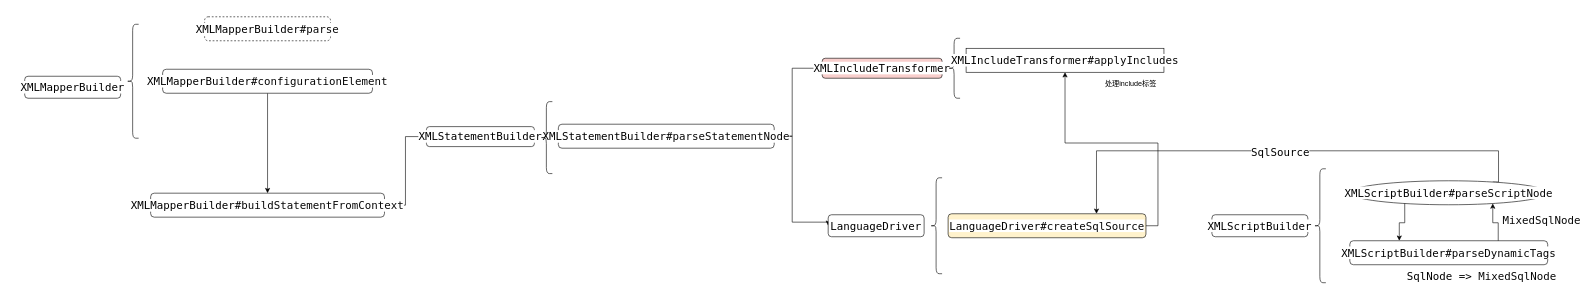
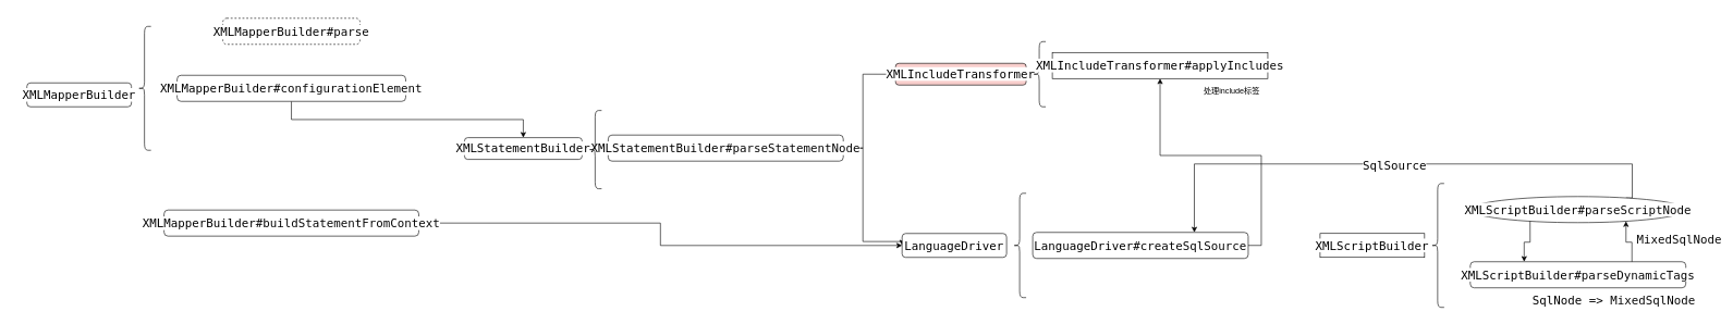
- <mxCell id="3" style="edgeStyle=orthogonalEdgeStyle;rounded=0;orthogonalLoop=1;jettySize=auto;html=1;exitX=0.5;exitY=1;exitDx=0;exitDy=0;entryX=0.5;entryY=0;entryDx=0;entryDy=0;" edge="1" parent="1" source="4" target="6"><mxGeometry relative="1" as="geometry" /></mxCell>
+ <mxCell id="3" style="edgeStyle=orthogonalEdgeStyle;rounded=0;orthogonalLoop=1;jettySize=auto;html=1;exitX=0.5;exitY=1;exitDx=0;exitDy=0;" edge="1" parent="1" source="4" target="14"><mxGeometry relative="1" as="geometry" /></mxCell>
- <mxCell id="5" style="edgeStyle=orthogonalEdgeStyle;rounded=0;orthogonalLoop=1;jettySize=auto;html=1;exitX=1;exitY=0.5;exitDx=0;exitDy=0;entryX=0;entryY=0.5;entryDx=0;entryDy=0;" edge="1" parent="1" source="6" target="14"><mxGeometry relative="1" as="geometry" /></mxCell>
+ <mxCell id="5" style="edgeStyle=orthogonalEdgeStyle;rounded=0;orthogonalLoop=1;jettySize=auto;html=1;exitX=1;exitY=0.5;exitDx=0;exitDy=0;" edge="1" parent="1" source="6" target="18"><mxGeometry relative="1" as="geometry" /></mxCell>
- <mxCell id="20" value="&lt;pre style=&quot;background-color:#ffffff;color:#080808;font-family:'JetBrains Mono',monospace;font-size:13.5pt;&quot;&gt;&lt;pre style=&quot;font-family: &amp;quot;JetBrains Mono&amp;quot;, monospace; font-size: 13.5pt;&quot;&gt;&lt;pre style=&quot;font-size: 13.5pt; font-family: &amp;quot;JetBrains Mono&amp;quot;, monospace;&quot;&gt;&lt;span style=&quot;color: rgb(0, 0, 0);&quot;&gt;LanguageDriver#&lt;/span&gt;createSqlSource&lt;/pre&gt;&lt;/pre&gt;&lt;/pre&gt;" style="rounded=1;whiteSpace=wrap;html=1;fontSize=12;glass=0;strokeWidth=1;shadow=0;fillColor=#fff2cc;" vertex="1" parent="16"><mxGeometry x="220" y="105" width="330" height="40" as="geometry" /></mxCell>
+ <mxCell id="20" value="&lt;pre style=&quot;background-color:#ffffff;color:#080808;font-family:'JetBrains Mono',monospace;font-size:13.5pt;&quot;&gt;&lt;pre style=&quot;font-family: &amp;quot;JetBrains Mono&amp;quot;, monospace; font-size: 13.5pt;&quot;&gt;&lt;pre style=&quot;font-size: 13.5pt; font-family: &amp;quot;JetBrains Mono&amp;quot;, monospace;&quot;&gt;&lt;span style=&quot;color: rgb(0, 0, 0);&quot;&gt;LanguageDriver#&lt;/span&gt;createSqlSource&lt;/pre&gt;&lt;/pre&gt;&lt;/pre&gt;" style="rounded=1;whiteSpace=wrap;html=1;fontSize=12;glass=0;strokeWidth=1;shadow=0;" vertex="1" parent="16"><mxGeometry x="220" y="105" width="330" height="40" as="geometry" /></mxCell>
- <mxCell id="22" value="&lt;pre style=&quot;background-color:#ffffff;color:#080808;font-family:'JetBrains Mono',monospace;font-size:13.5pt;&quot;&gt;&lt;pre style=&quot;font-family: &amp;quot;JetBrains Mono&amp;quot;, monospace; font-size: 13.5pt;&quot;&gt;&lt;span style=&quot;color:#000000;&quot;&gt;XMLScriptBuilder&lt;/span&gt;&lt;/pre&gt;&lt;/pre&gt;" style="rounded=1;whiteSpace=wrap;html=1;fontSize=12;glass=0;strokeWidth=1;shadow=0;" vertex="1" parent="21"><mxGeometry x="20" y="76.67" width="160" height="36.67" as="geometry" /></mxCell>
+ <mxCell id="22" value="&lt;pre style=&quot;background-color:#ffffff;color:#080808;font-family:'JetBrains Mono',monospace;font-size:13.5pt;&quot;&gt;&lt;pre style=&quot;font-family: &amp;quot;JetBrains Mono&amp;quot;, monospace; font-size: 13.5pt;&quot;&gt;&lt;span style=&quot;color:#000000;&quot;&gt;XMLScriptBuilder&lt;/span&gt;&lt;/pre&gt;&lt;/pre&gt;" style="whiteSpace=wrap;html=1;fontSize=12;glass=0;strokeWidth=1;shadow=0;rounded=0;" vertex="1" parent="21"><mxGeometry x="20" y="76.67" width="160" height="36.67" as="geometry" /></mxCell>
